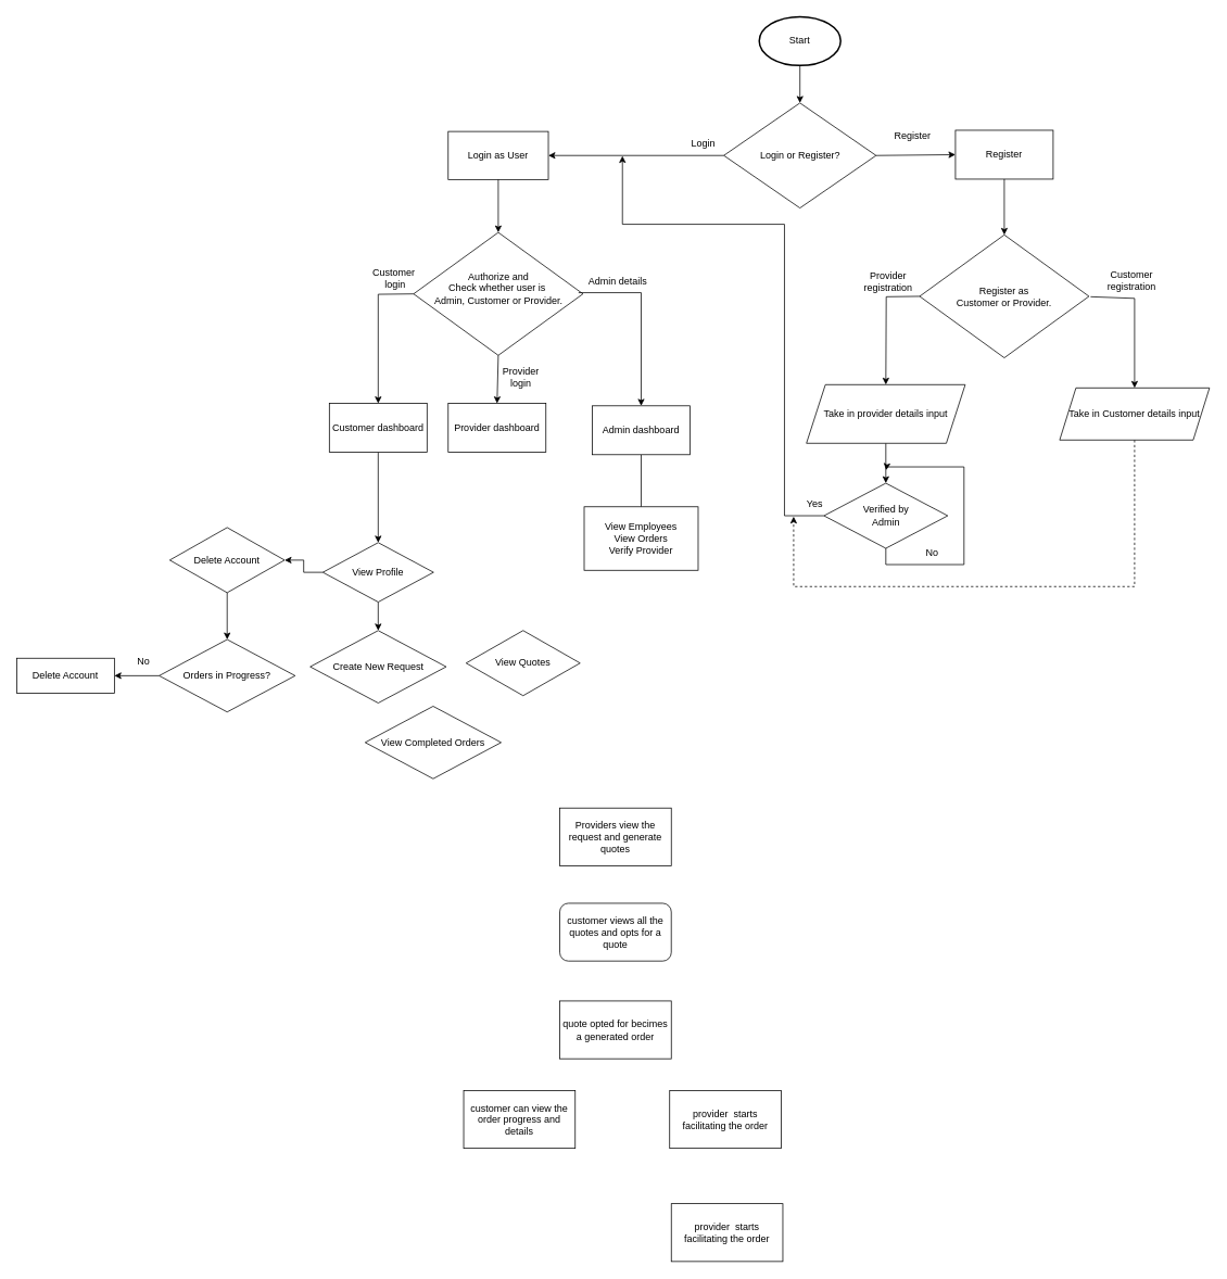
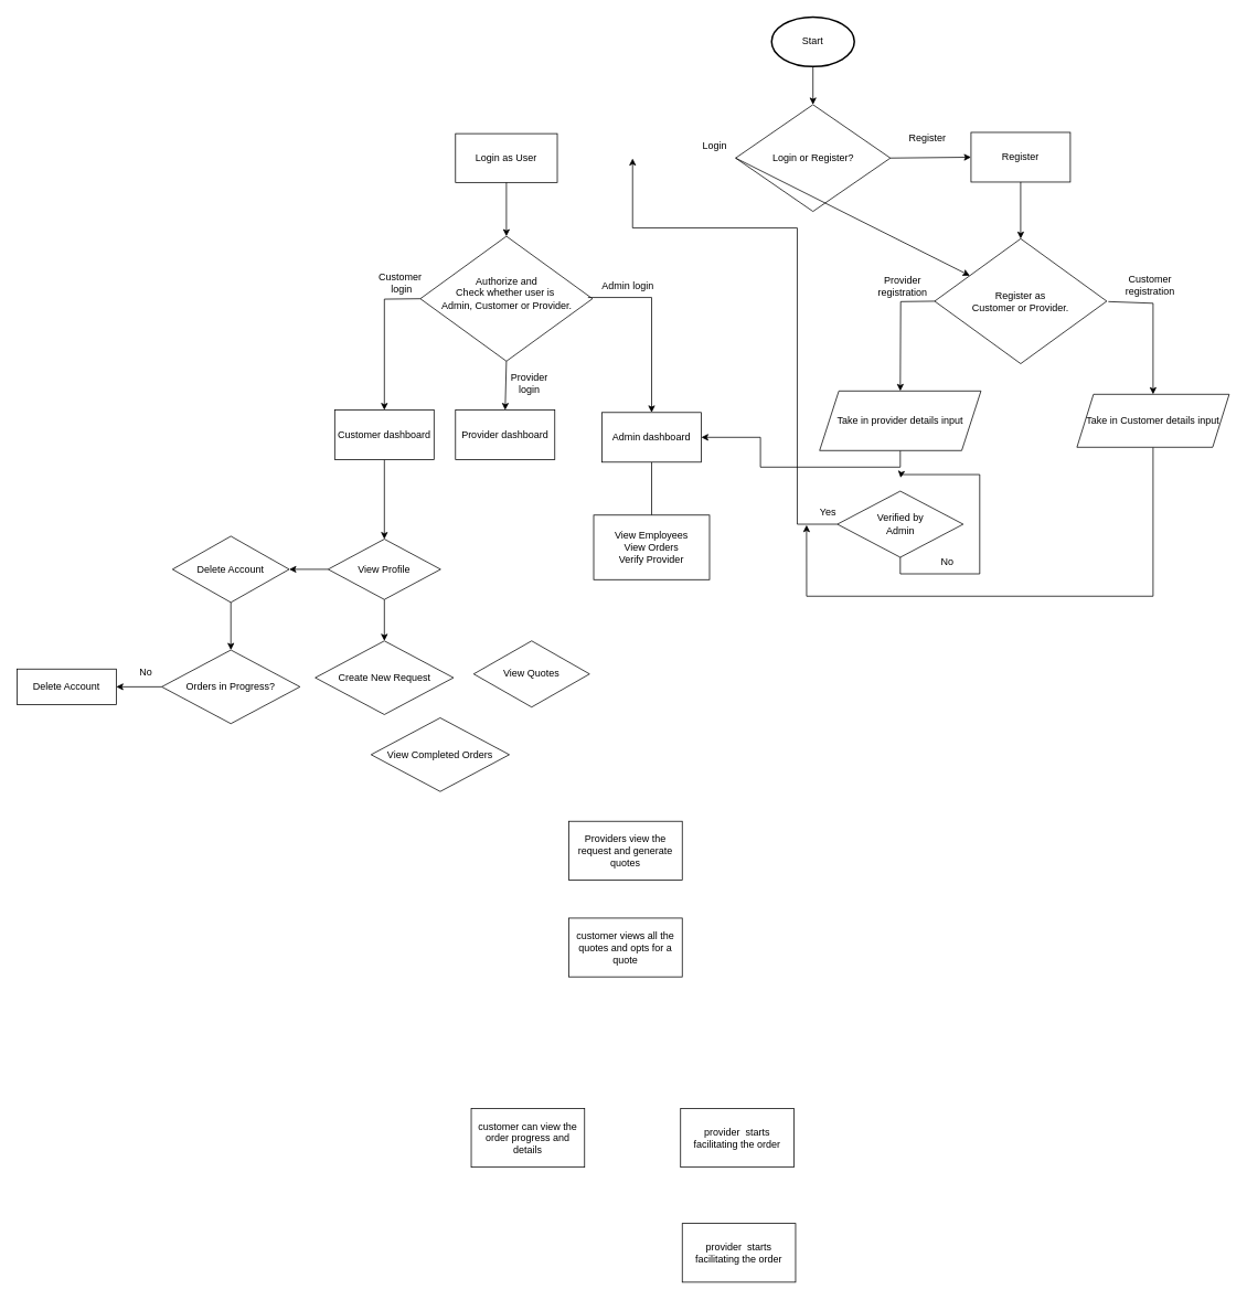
- <mxCell id="21" value="" style="endArrow=classic;html=1;rounded=0;exitX=0;exitY=0.5;exitDx=0;exitDy=0;entryX=1;entryY=0.5;entryDx=0;entryDy=0;" parent="1" source="19" target="3" edge="1"><mxGeometry width="50" height="50" relative="1" as="geometry"><mxPoint x="973" y="325" as="sourcePoint" /><mxPoint x="1023" y="275" as="targetPoint" /></mxGeometry></mxCell>
+ <mxCell id="21" value="" style="endArrow=classic;html=1;rounded=0;exitX=0;exitY=0.5;exitDx=0;exitDy=0;" parent="1" source="19" target="24" edge="1"><mxGeometry width="50" height="50" relative="1" as="geometry"><mxPoint x="973" y="325" as="sourcePoint" /><mxPoint x="1023" y="275" as="targetPoint" /></mxGeometry></mxCell>
- <mxCell id="35" value="Admin details" style="text;html=1;align=center;verticalAlign=middle;whiteSpace=wrap;rounded=0;" parent="1" vertex="1"><mxGeometry x="706" y="331" width="105" height="30" as="geometry" /></mxCell>
+ <mxCell id="35" value="Admin login" style="text;html=1;align=center;verticalAlign=middle;whiteSpace=wrap;rounded=0;" parent="1" vertex="1"><mxGeometry x="706" y="331" width="105" height="30" as="geometry" /></mxCell>
- <mxCell id="5" style="edgeStyle=orthogonalEdgeStyle;rounded=0;orthogonalLoop=1;jettySize=auto;html=1;exitX=0.5;exitY=1;exitDx=0;exitDy=0;entryX=0.5;entryY=0;entryDx=0;entryDy=0;" parent="1" source="6" target="41" edge="1"><mxGeometry relative="1" as="geometry" /></mxCell>
+ <mxCell id="5" style="edgeStyle=orthogonalEdgeStyle;rounded=0;orthogonalLoop=1;jettySize=auto;html=1;exitX=0.5;exitY=1;exitDx=0;exitDy=0;" parent="1" source="6" target="12" edge="1"><mxGeometry relative="1" as="geometry" /></mxCell>
- <mxCell id="48" value="View Profile" style="rhombus;whiteSpace=wrap;html=1;" vertex="1" parent="1"><mxGeometry x="396" y="666" width="136" height="73" as="geometry" /></mxCell>
+ <mxCell id="48" value="View Profile" style="rhombus;whiteSpace=wrap;html=1;" vertex="1" parent="1"><mxGeometry x="396" y="651" width="136" height="73" as="geometry" /></mxCell>
- <mxCell id="7" style="edgeStyle=orthogonalEdgeStyle;rounded=0;orthogonalLoop=1;jettySize=auto;html=1;exitX=0.5;exitY=1;exitDx=0;exitDy=0;entryX=0.25;entryY=1;entryDx=0;entryDy=0;dashed=1;" parent="1" source="8" target="43" edge="1"><mxGeometry relative="1" as="geometry"><Array as="points"><mxPoint x="1393" y="720" /><mxPoint x="974" y="720" /></Array></mxGeometry></mxCell>
+ <mxCell id="7" style="edgeStyle=orthogonalEdgeStyle;rounded=0;orthogonalLoop=1;jettySize=auto;html=1;exitX=0.5;exitY=1;exitDx=0;exitDy=0;entryX=0.25;entryY=1;entryDx=0;entryDy=0;" parent="1" source="8" target="43" edge="1"><mxGeometry relative="1" as="geometry"><Array as="points"><mxPoint x="1393" y="720" /><mxPoint x="974" y="720" /></Array></mxGeometry></mxCell>
- <mxCell id="14" value="customer views all the quotes and opts for a quote " style="whiteSpace=wrap;html=1;rounded=1;" parent="1" vertex="1"><mxGeometry x="687" y="1109" width="137" height="71" as="geometry" /></mxCell>
+ <mxCell id="14" value="customer views all the quotes and opts for a quote " style="rounded=0;whiteSpace=wrap;html=1;" parent="1" vertex="1"><mxGeometry x="687" y="1109" width="137" height="71" as="geometry" /></mxCell>
- <mxCell id="15" value="quote opted for becimes a generated order" style="rounded=0;whiteSpace=wrap;html=1;" parent="1" vertex="1"><mxGeometry x="687" y="1229" width="137" height="71" as="geometry" /></mxCell>
